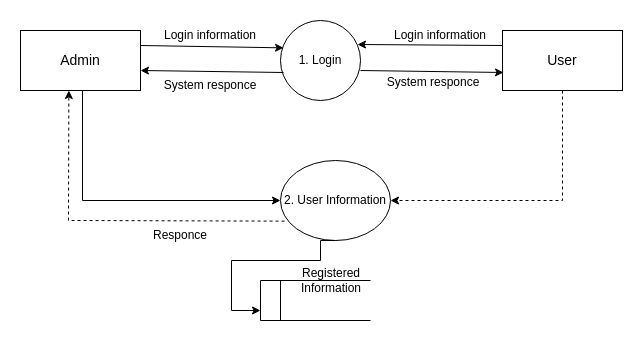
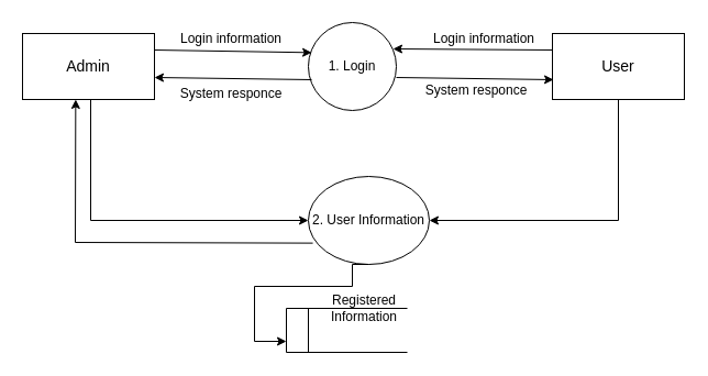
- <mxCell id="15" value="" style="endArrow=classic;html=1;rounded=0;exitX=0.5;exitY=1;exitDx=0;exitDy=0;entryX=1;entryY=0.5;entryDx=0;entryDy=0;dashed=1;" edge="1" parent="1" source="4" target="14"><mxGeometry width="50" height="50" relative="1" as="geometry"><mxPoint x="537" y="190" as="sourcePoint" /><mxPoint x="562" y="240" as="targetPoint" /><Array as="points"><mxPoint x="562" y="200" /></Array></mxGeometry></mxCell>
+ <mxCell id="15" value="" style="endArrow=classic;html=1;rounded=0;exitX=0.5;exitY=1;exitDx=0;exitDy=0;entryX=1;entryY=0.5;entryDx=0;entryDy=0;" edge="1" parent="1" source="4" target="14"><mxGeometry width="50" height="50" relative="1" as="geometry"><mxPoint x="537" y="190" as="sourcePoint" /><mxPoint x="562" y="240" as="targetPoint" /><Array as="points"><mxPoint x="562" y="200" /></Array></mxGeometry></mxCell>
- <mxCell id="17" value="" style="endArrow=classic;html=1;rounded=0;exitX=0.037;exitY=0.758;exitDx=0;exitDy=0;exitPerimeter=0;entryX=0.403;entryY=1;entryDx=0;entryDy=0;entryPerimeter=0;dashed=1;" edge="1" parent="1" source="14" target="2"><mxGeometry width="50" height="50" relative="1" as="geometry"><mxPoint x="290" y="200" as="sourcePoint" /><mxPoint x="40" y="220" as="targetPoint" /><Array as="points"><mxPoint x="68" y="220" /></Array></mxGeometry></mxCell>
+ <mxCell id="17" value="" style="endArrow=classic;html=1;rounded=0;exitX=0.037;exitY=0.758;exitDx=0;exitDy=0;exitPerimeter=0;entryX=0.403;entryY=1;entryDx=0;entryDy=0;entryPerimeter=0;" edge="1" parent="1" source="14" target="2"><mxGeometry width="50" height="50" relative="1" as="geometry"><mxPoint x="290" y="200" as="sourcePoint" /><mxPoint x="40" y="220" as="targetPoint" /><Array as="points"><mxPoint x="68" y="220" /></Array></mxGeometry></mxCell>
- <mxCell id="18" value="Responce" style="text;html=1;align=center;verticalAlign=middle;whiteSpace=wrap;rounded=0;" vertex="1" parent="1"><mxGeometry x="130" y="220" width="100" height="30" as="geometry" /></mxCell>
